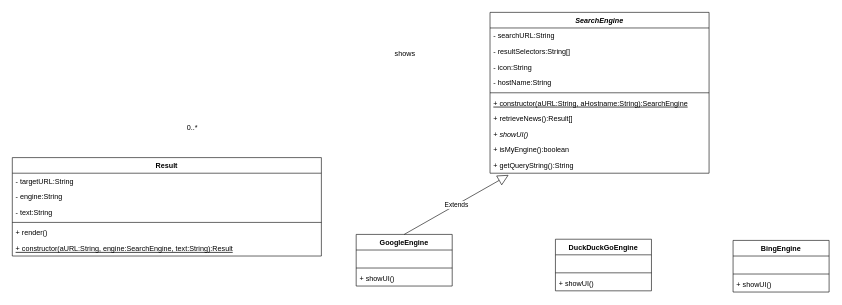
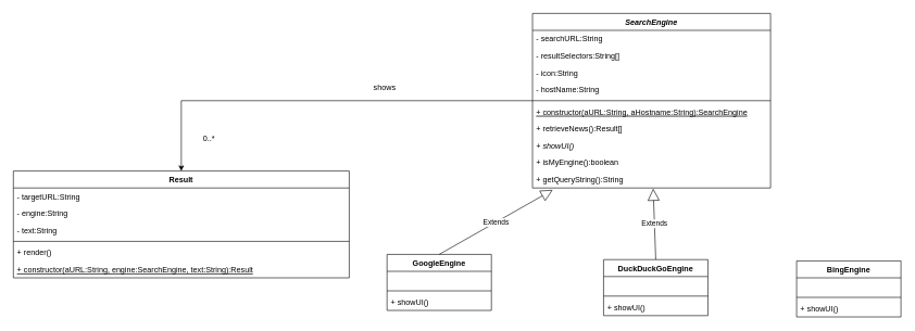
- <mxCell id="10" value="shows" style="text;html=1;strokeColor=none;fillColor=none;align=center;verticalAlign=middle;whiteSpace=wrap;rounded=0;" vertex="1" parent="1"><mxGeometry x="607" y="80" width="135" height="20" as="geometry" /></mxCell>
+ <mxCell id="10" value="shows" style="text;html=1;strokeColor=none;fillColor=none;align=center;verticalAlign=middle;whiteSpace=wrap;rounded=0;" vertex="1" parent="1"><mxGeometry x="522" y="125" width="135" height="20" as="geometry" /></mxCell>
+ <mxCell id="9" style="edgeStyle=orthogonalEdgeStyle;rounded=0;orthogonalLoop=1;jettySize=auto;html=1;entryX=0.5;entryY=0;entryDx=0;entryDy=0;" edge="1" parent="1" source="26" target="2"><mxGeometry relative="1" as="geometry" /></mxCell>
+ <mxCell id="17" value="Extends" style="endArrow=block;endSize=16;endFill=0;html=1;entryX=0.507;entryY=1.038;entryDx=0;entryDy=0;entryPerimeter=0;exitX=0.5;exitY=0;exitDx=0;exitDy=0;" edge="1" parent="1" source="18" target="36"><mxGeometry width="160" relative="1" as="geometry"><mxPoint x="688" y="399" as="sourcePoint" /><mxPoint x="848" y="399" as="targetPoint" /></mxGeometry></mxCell>
